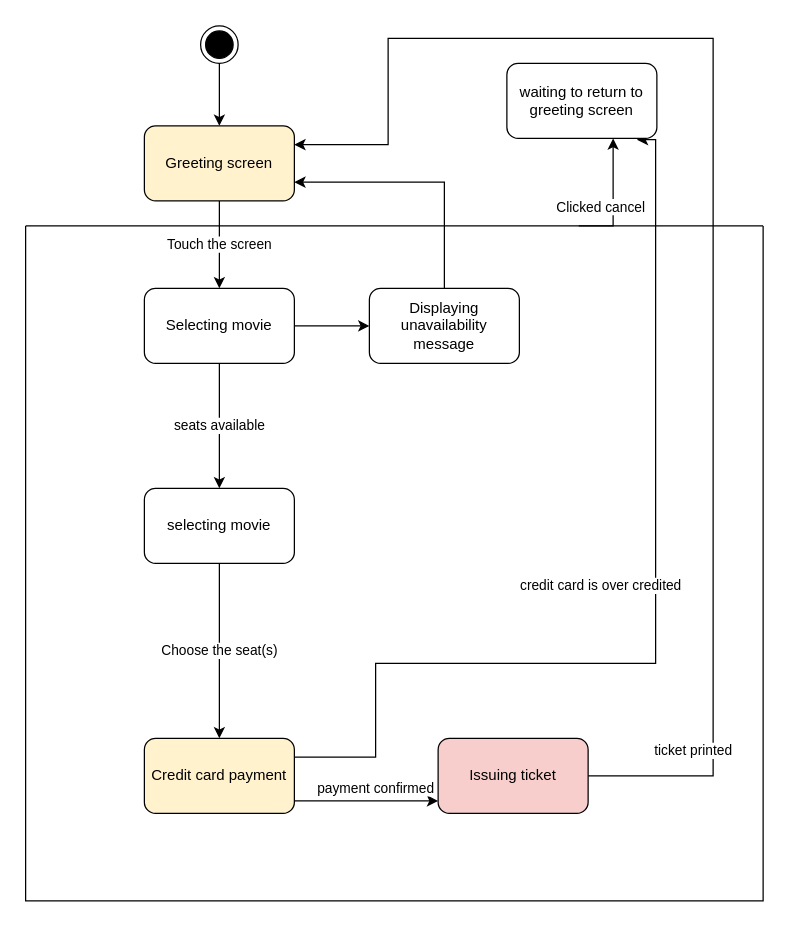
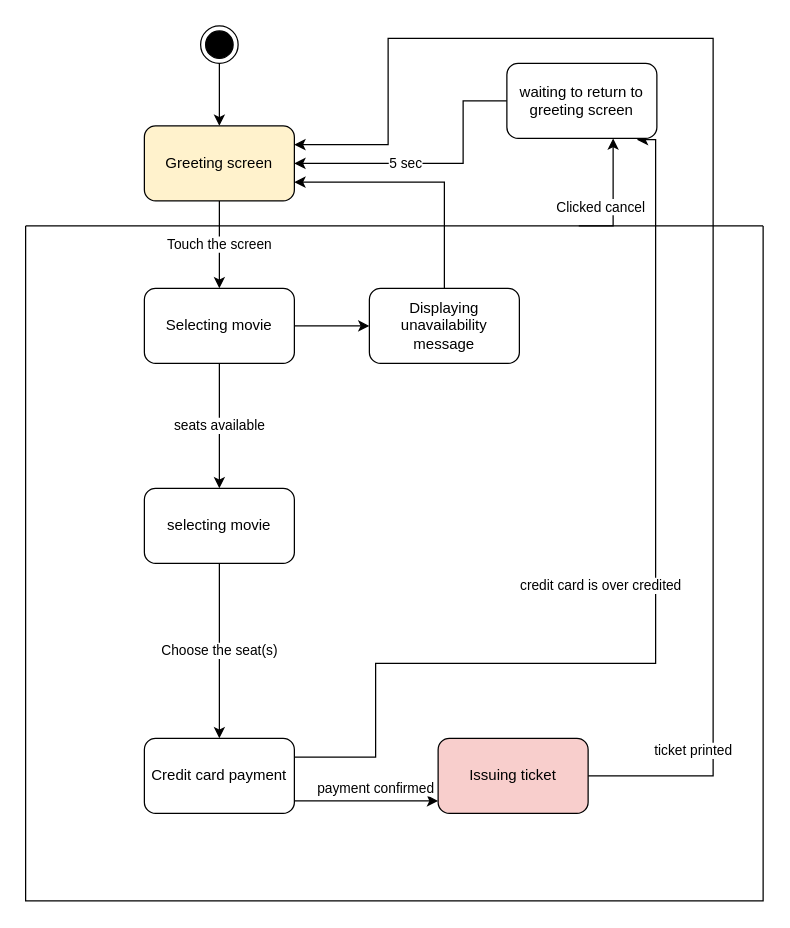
+ <mxCell id="18" value="5&amp;nbsp;sec" style="edgeStyle=orthogonalEdgeStyle;rounded=0;orthogonalLoop=1;jettySize=auto;html=1;exitX=0;exitY=0.5;exitDx=0;exitDy=0;entryX=1;entryY=0.5;entryDx=0;entryDy=0;" edge="1" parent="1" source="19" target="5"><mxGeometry x="0.192" relative="1" as="geometry"><Array as="points"><mxPoint x="370" y="80" /><mxPoint x="370" y="130" /></Array><mxPoint as="offset" /></mxGeometry></mxCell>
- <mxCell id="13" value="Credit card payment" style="rounded=1;whiteSpace=wrap;html=1;fillColor=#fff2cc;" vertex="1" parent="1"><mxGeometry x="115" y="590" width="120" height="60" as="geometry" /></mxCell>
+ <mxCell id="13" value="Credit card payment" style="rounded=1;whiteSpace=wrap;html=1;" vertex="1" parent="1"><mxGeometry x="115" y="590" width="120" height="60" as="geometry" /></mxCell>
